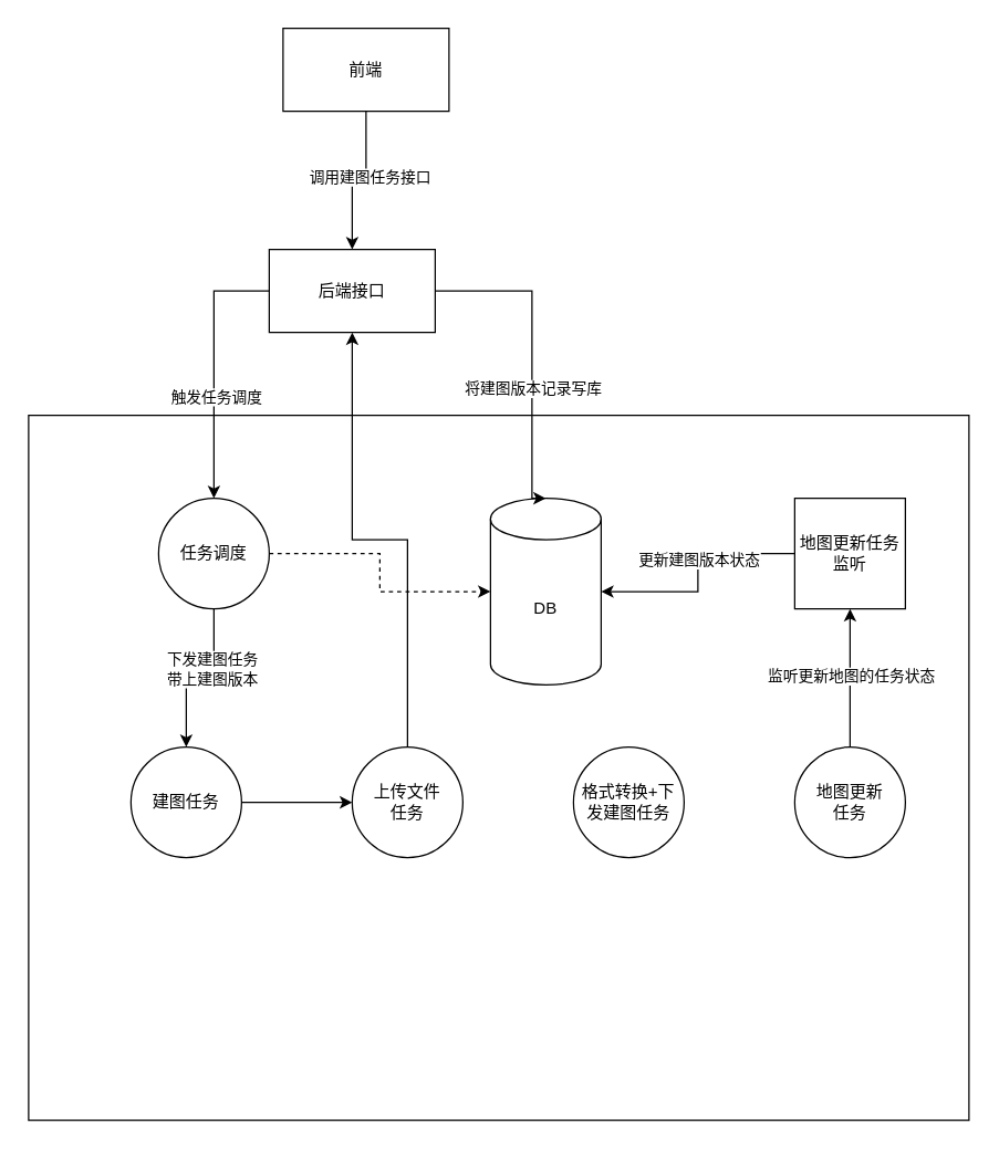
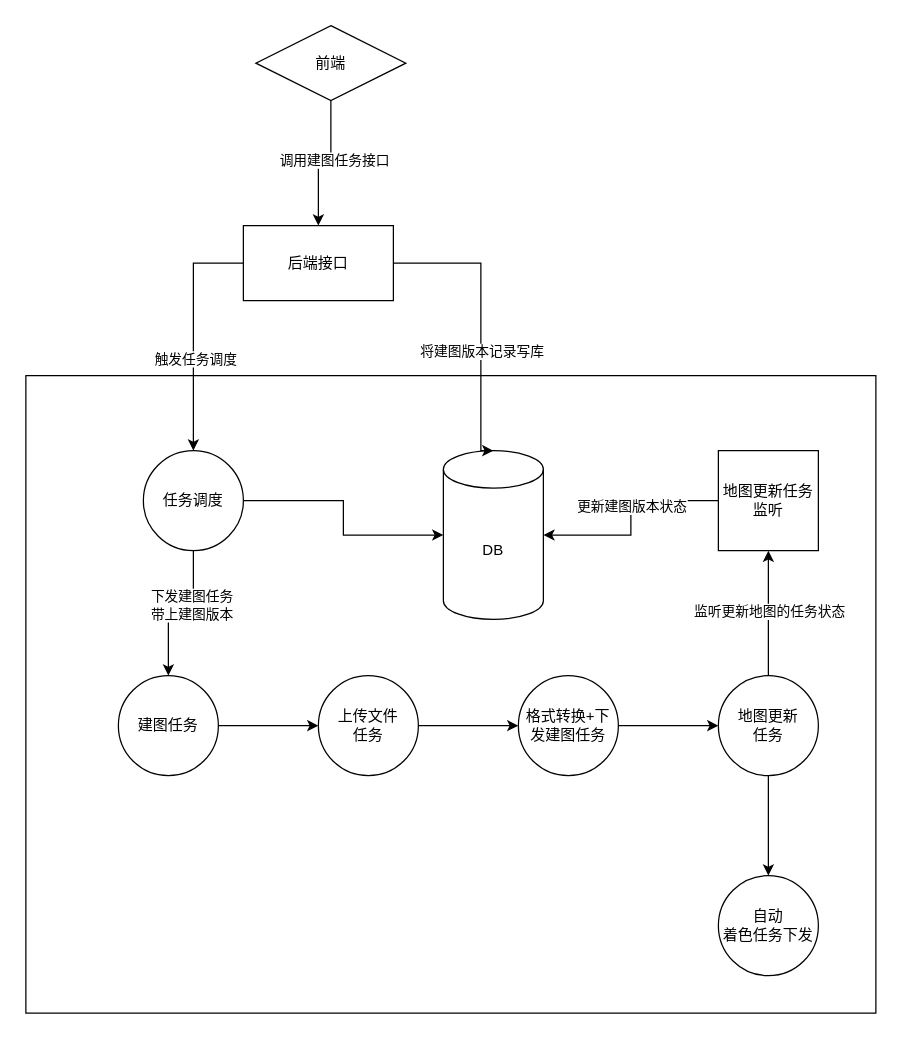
- <mxCell id="24" value="前端" style="rounded=0;whiteSpace=wrap;html=1;" vertex="1" parent="1"><mxGeometry x="204" y="20" width="120" height="60" as="geometry" /></mxCell>
+ <mxCell id="24" value="前端" style="rhombus;whiteSpace=wrap;html=1;" vertex="1" parent="1"><mxGeometry x="204" y="20" width="120" height="60" as="geometry" /></mxCell>
- <mxCell id="5" value="" style="edgeStyle=orthogonalEdgeStyle;rounded=0;orthogonalLoop=1;jettySize=auto;html=1;" parent="1" source="6" target="29" edge="1"><mxGeometry relative="1" as="geometry" /></mxCell>
+ <mxCell id="5" value="" style="edgeStyle=orthogonalEdgeStyle;rounded=0;orthogonalLoop=1;jettySize=auto;html=1;" parent="1" source="6" target="8" edge="1"><mxGeometry relative="1" as="geometry" /></mxCell>
- <mxCell id="15" style="edgeStyle=orthogonalEdgeStyle;rounded=0;orthogonalLoop=1;jettySize=auto;html=1;exitX=1;exitY=0.5;exitDx=0;exitDy=0;entryX=0;entryY=0.5;entryDx=0;entryDy=0;entryPerimeter=0;dashed=1;" parent="1" source="16" target="17" edge="1"><mxGeometry relative="1" as="geometry" /></mxCell>
+ <mxCell id="15" style="edgeStyle=orthogonalEdgeStyle;rounded=0;orthogonalLoop=1;jettySize=auto;html=1;exitX=1;exitY=0.5;exitDx=0;exitDy=0;entryX=0;entryY=0.5;entryDx=0;entryDy=0;entryPerimeter=0;" parent="1" source="16" target="17" edge="1"><mxGeometry relative="1" as="geometry" /></mxCell>
+ <mxCell id="7" value="" style="edgeStyle=orthogonalEdgeStyle;rounded=0;orthogonalLoop=1;jettySize=auto;html=1;" parent="1" source="8" target="12" edge="1"><mxGeometry relative="1" as="geometry" /></mxCell>
+ <mxCell id="11" value="" style="edgeStyle=orthogonalEdgeStyle;rounded=0;orthogonalLoop=1;jettySize=auto;html=1;" parent="1" source="12" target="21" edge="1"><mxGeometry relative="1" as="geometry" /></mxCell>
+ <mxCell id="21" value="自动&lt;br&gt;着色任务下发" style="ellipse;whiteSpace=wrap;html=1;aspect=fixed;" parent="1" vertex="1"><mxGeometry x="574" y="700" width="80" height="80" as="geometry" /></mxCell>
